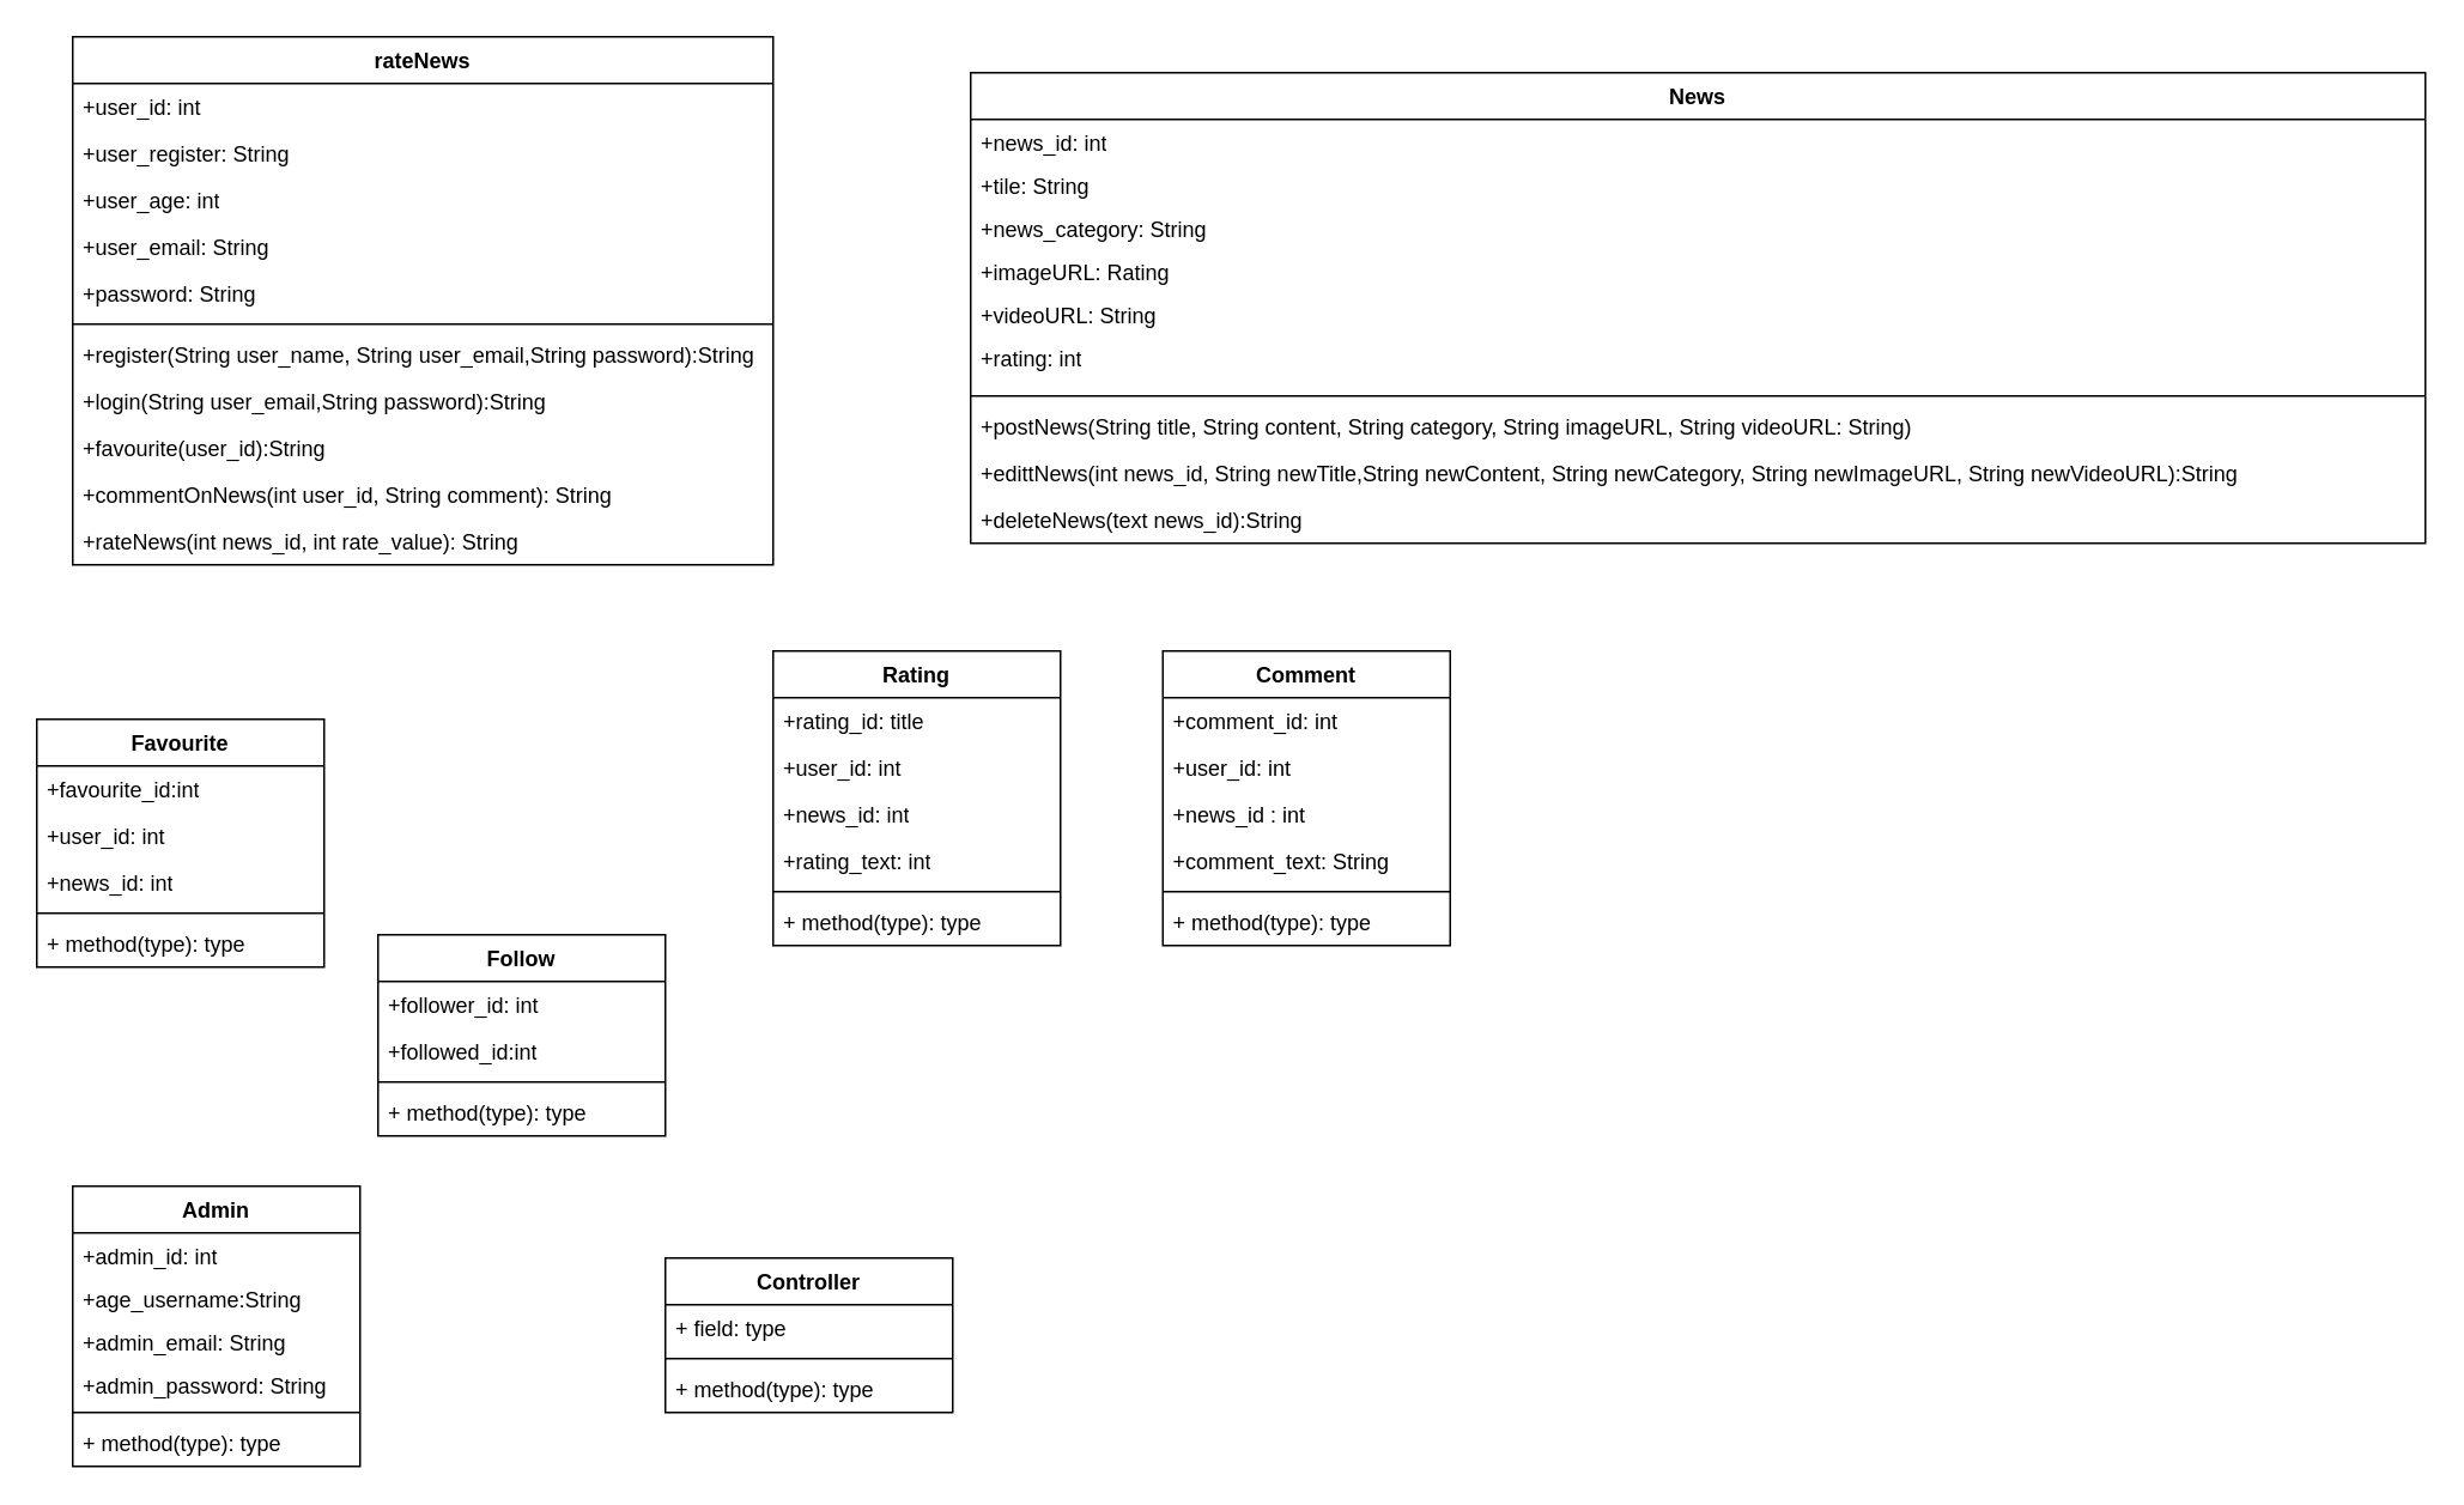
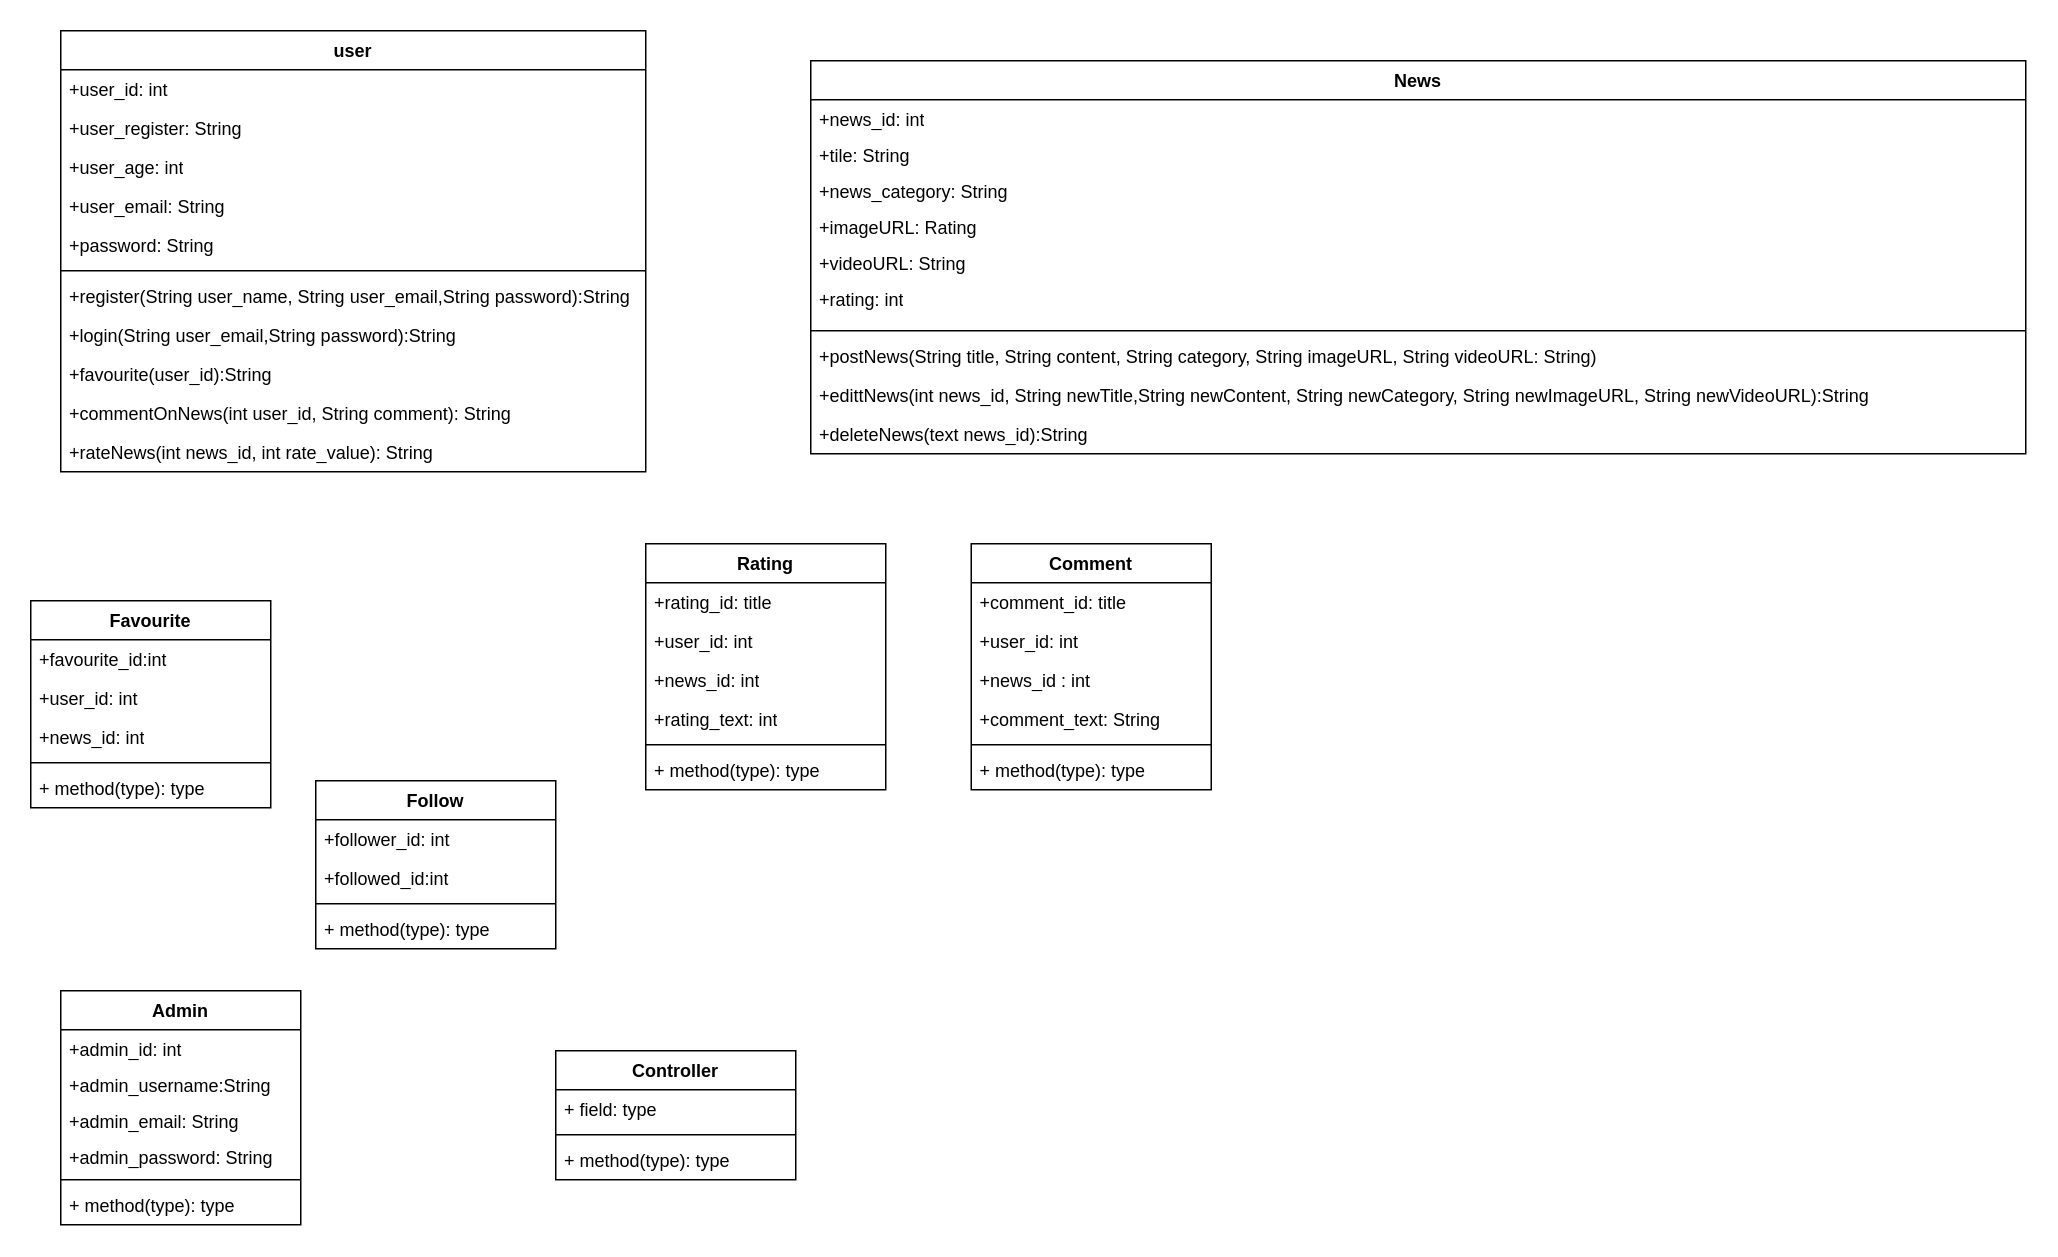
- <mxCell id="2" value="rateNews" style="swimlane;fontStyle=1;align=center;verticalAlign=top;childLayout=stackLayout;horizontal=1;startSize=26;horizontalStack=0;resizeParent=1;resizeParentMax=0;resizeLast=0;collapsible=1;marginBottom=0;whiteSpace=wrap;html=1;" vertex="1" parent="1"><mxGeometry x="40" y="20" width="390" height="294" as="geometry" /></mxCell>
+ <mxCell id="2" value="user" style="swimlane;fontStyle=1;align=center;verticalAlign=top;childLayout=stackLayout;horizontal=1;startSize=26;horizontalStack=0;resizeParent=1;resizeParentMax=0;resizeLast=0;collapsible=1;marginBottom=0;whiteSpace=wrap;html=1;" vertex="1" parent="1"><mxGeometry x="40" y="20" width="390" height="294" as="geometry" /></mxCell>
- <mxCell id="44" value="+comment_id: int" style="text;strokeColor=none;fillColor=none;align=left;verticalAlign=top;spacingLeft=4;spacingRight=4;overflow=hidden;rotatable=0;points=[[0,0.5],[1,0.5]];portConstraint=eastwest;whiteSpace=wrap;html=1;" vertex="1" parent="43"><mxGeometry y="26" width="160" height="26" as="geometry" /></mxCell>
+ <mxCell id="44" value="+comment_id: title" style="text;strokeColor=none;fillColor=none;align=left;verticalAlign=top;spacingLeft=4;spacingRight=4;overflow=hidden;rotatable=0;points=[[0,0.5],[1,0.5]];portConstraint=eastwest;whiteSpace=wrap;html=1;" vertex="1" parent="43"><mxGeometry y="26" width="160" height="26" as="geometry" /></mxCell>
- <mxCell id="52" value="+age_username:String" style="text;strokeColor=none;fillColor=none;align=left;verticalAlign=top;spacingLeft=4;spacingRight=4;overflow=hidden;rotatable=0;points=[[0,0.5],[1,0.5]];portConstraint=eastwest;whiteSpace=wrap;html=1;" vertex="1" parent="50"><mxGeometry y="50" width="160" height="24" as="geometry" /></mxCell>
+ <mxCell id="52" value="+admin_username:String" style="text;strokeColor=none;fillColor=none;align=left;verticalAlign=top;spacingLeft=4;spacingRight=4;overflow=hidden;rotatable=0;points=[[0,0.5],[1,0.5]];portConstraint=eastwest;whiteSpace=wrap;html=1;" vertex="1" parent="50"><mxGeometry y="50" width="160" height="24" as="geometry" /></mxCell>
